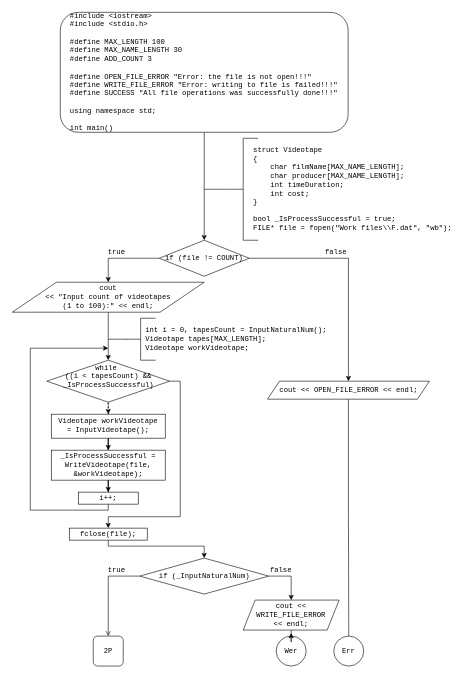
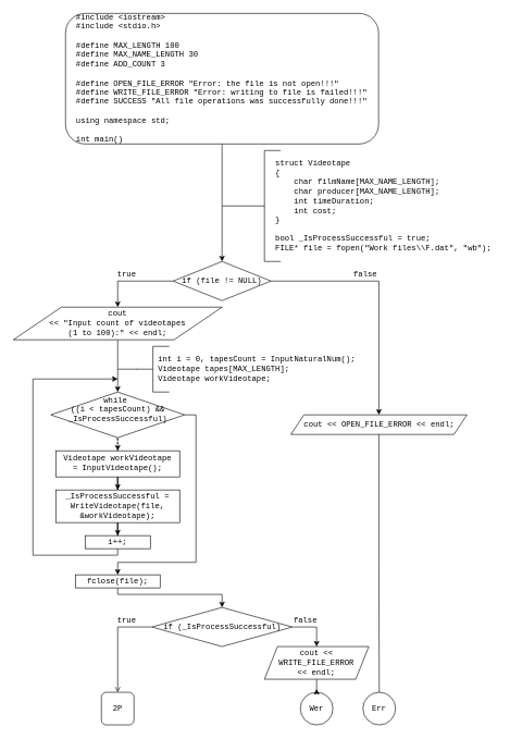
- <mxCell id="9" value="if (file != COUNT)" style="rhombus;whiteSpace=wrap;html=1;rounded=0;shadow=0;glass=0;sketch=0;strokeWidth=1;gradientColor=none;fontFamily=Courier New;align=center;" vertex="1" parent="1"><mxGeometry x="265" y="400" width="150" height="60" as="geometry" /></mxCell>
+ <mxCell id="9" value="if (file != NULL)" style="rhombus;whiteSpace=wrap;html=1;rounded=0;shadow=0;glass=0;sketch=0;strokeWidth=1;gradientColor=none;fontFamily=Courier New;align=center;" vertex="1" parent="1"><mxGeometry x="265" y="400" width="150" height="60" as="geometry" /></mxCell>
- <mxCell id="30" value="if (_InputNaturalNum)" style="rhombus;whiteSpace=wrap;html=1;rounded=0;shadow=0;glass=0;sketch=0;strokeWidth=1;gradientColor=none;fontFamily=Courier New;align=center;" vertex="1" parent="1"><mxGeometry x="232.5" y="930" width="215" height="60" as="geometry" /></mxCell>
+ <mxCell id="30" value="if (_IsProcessSuccessful)" style="rhombus;whiteSpace=wrap;html=1;rounded=0;shadow=0;glass=0;sketch=0;strokeWidth=1;gradientColor=none;fontFamily=Courier New;align=center;" vertex="1" parent="1"><mxGeometry x="232.5" y="930" width="215" height="60" as="geometry" /></mxCell>
- <mxCell id="39" value="cout &amp;lt;&amp;lt; &lt;br&gt;WRITE_FILE_ERROR &lt;br&gt;&amp;lt;&amp;lt; endl;" style="shape=parallelogram;perimeter=parallelogramPerimeter;whiteSpace=wrap;html=1;fixedSize=1;rounded=0;shadow=0;glass=0;sketch=0;strokeWidth=1;gradientColor=none;fontFamily=Courier New;align=center;" vertex="1" parent="1"><mxGeometry x="405" y="1000" width="160" height="50" as="geometry" /></mxCell>
+ <mxCell id="39" value="cout &amp;lt;&amp;lt; &lt;br&gt;WRITE_FILE_ERROR &lt;br&gt;&amp;lt;&amp;lt; endl;" style="shape=parallelogram;perimeter=parallelogramPerimeter;whiteSpace=wrap;html=1;fixedSize=1;rounded=0;shadow=0;glass=0;sketch=0;strokeWidth=1;gradientColor=none;fontFamily=Courier New;align=center;" vertex="1" parent="1"><mxGeometry x="405" y="990" width="160" height="50" as="geometry" /></mxCell>
